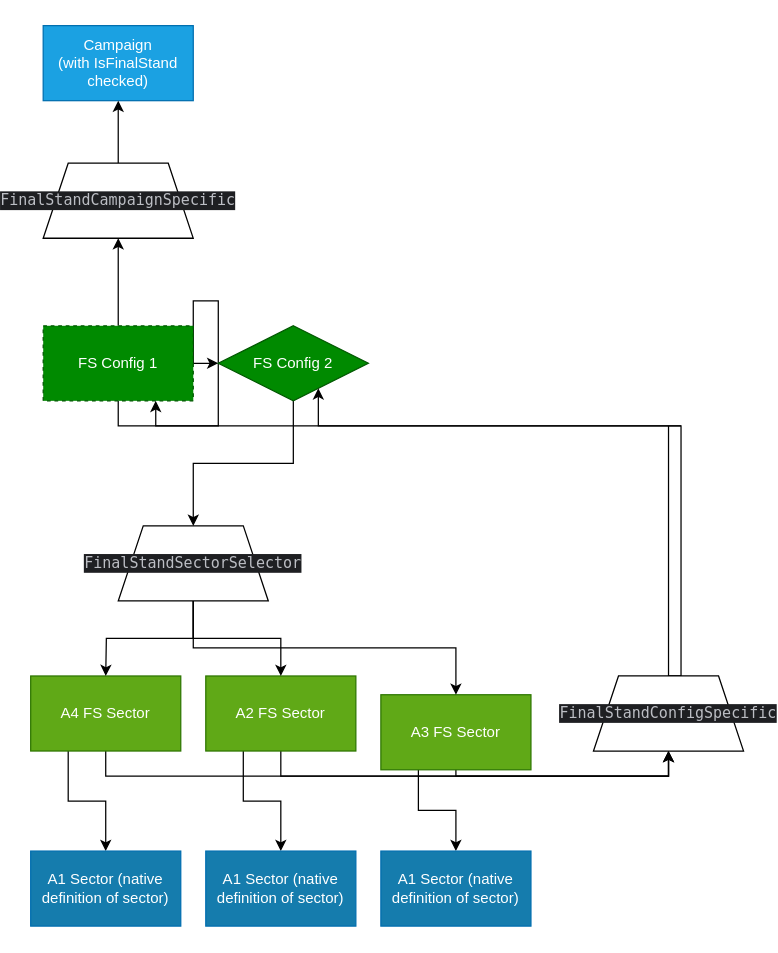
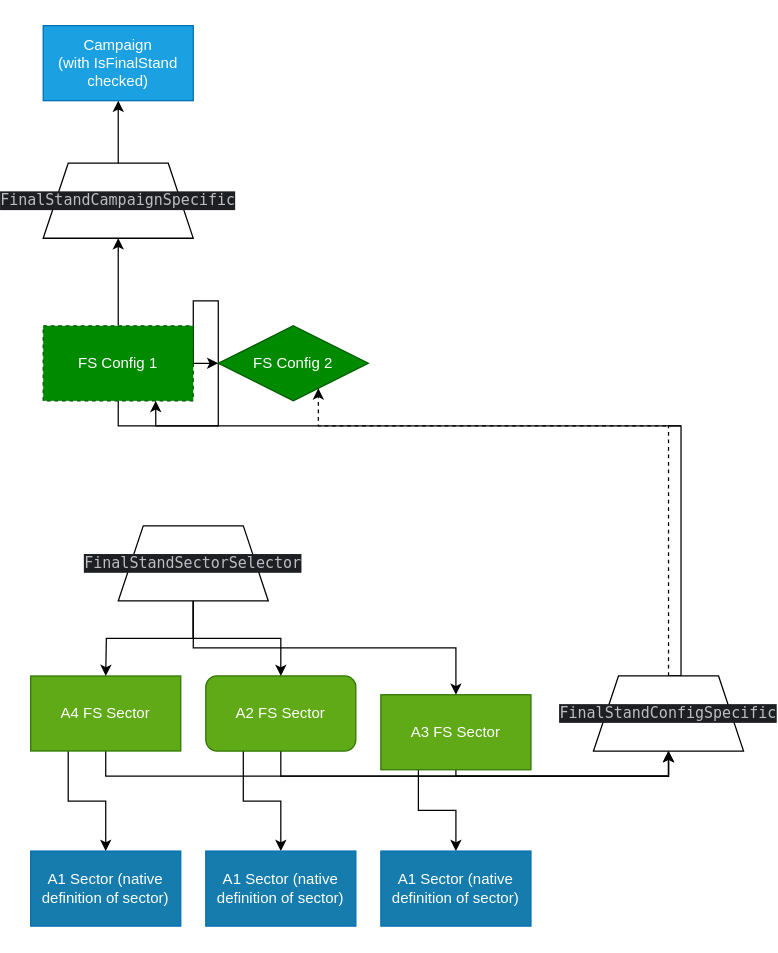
- <mxCell id="6" style="edgeStyle=orthogonalEdgeStyle;rounded=0;orthogonalLoop=1;jettySize=auto;html=1;exitX=0.5;exitY=1;exitDx=0;exitDy=0;entryX=0.5;entryY=0;entryDx=0;entryDy=0;" parent="1" source="7" target="22" edge="1"><mxGeometry relative="1" as="geometry" /></mxCell>
- <mxCell id="24" style="edgeStyle=orthogonalEdgeStyle;rounded=0;orthogonalLoop=1;jettySize=auto;html=1;exitX=0.5;exitY=0;exitDx=0;exitDy=0;entryX=0.75;entryY=1;entryDx=0;entryDy=0;" parent="1" source="25" target="7" edge="1"><mxGeometry relative="1" as="geometry"><Array as="points"><mxPoint x="540" y="340" /><mxPoint x="260" y="340" /></Array></mxGeometry></mxCell>
+ <mxCell id="24" style="edgeStyle=orthogonalEdgeStyle;rounded=0;orthogonalLoop=1;jettySize=auto;html=1;exitX=0.5;exitY=0;exitDx=0;exitDy=0;entryX=0.75;entryY=1;entryDx=0;entryDy=0;dashed=1;" parent="1" source="25" target="7" edge="1"><mxGeometry relative="1" as="geometry"><Array as="points"><mxPoint x="540" y="340" /><mxPoint x="260" y="340" /></Array></mxGeometry></mxCell>
- <mxCell id="15" value="A2 FS Sector" style="rounded=0;whiteSpace=wrap;html=1;fillColor=#60a917;fontColor=#ffffff;strokeColor=#2D7600;" parent="1" vertex="1"><mxGeometry x="160" y="540" width="120" height="60" as="geometry" /></mxCell>
+ <mxCell id="15" value="A2 FS Sector" style="whiteSpace=wrap;html=1;fillColor=#60a917;fontColor=#ffffff;strokeColor=#2D7600;rounded=1;" parent="1" vertex="1"><mxGeometry x="160" y="540" width="120" height="60" as="geometry" /></mxCell>
